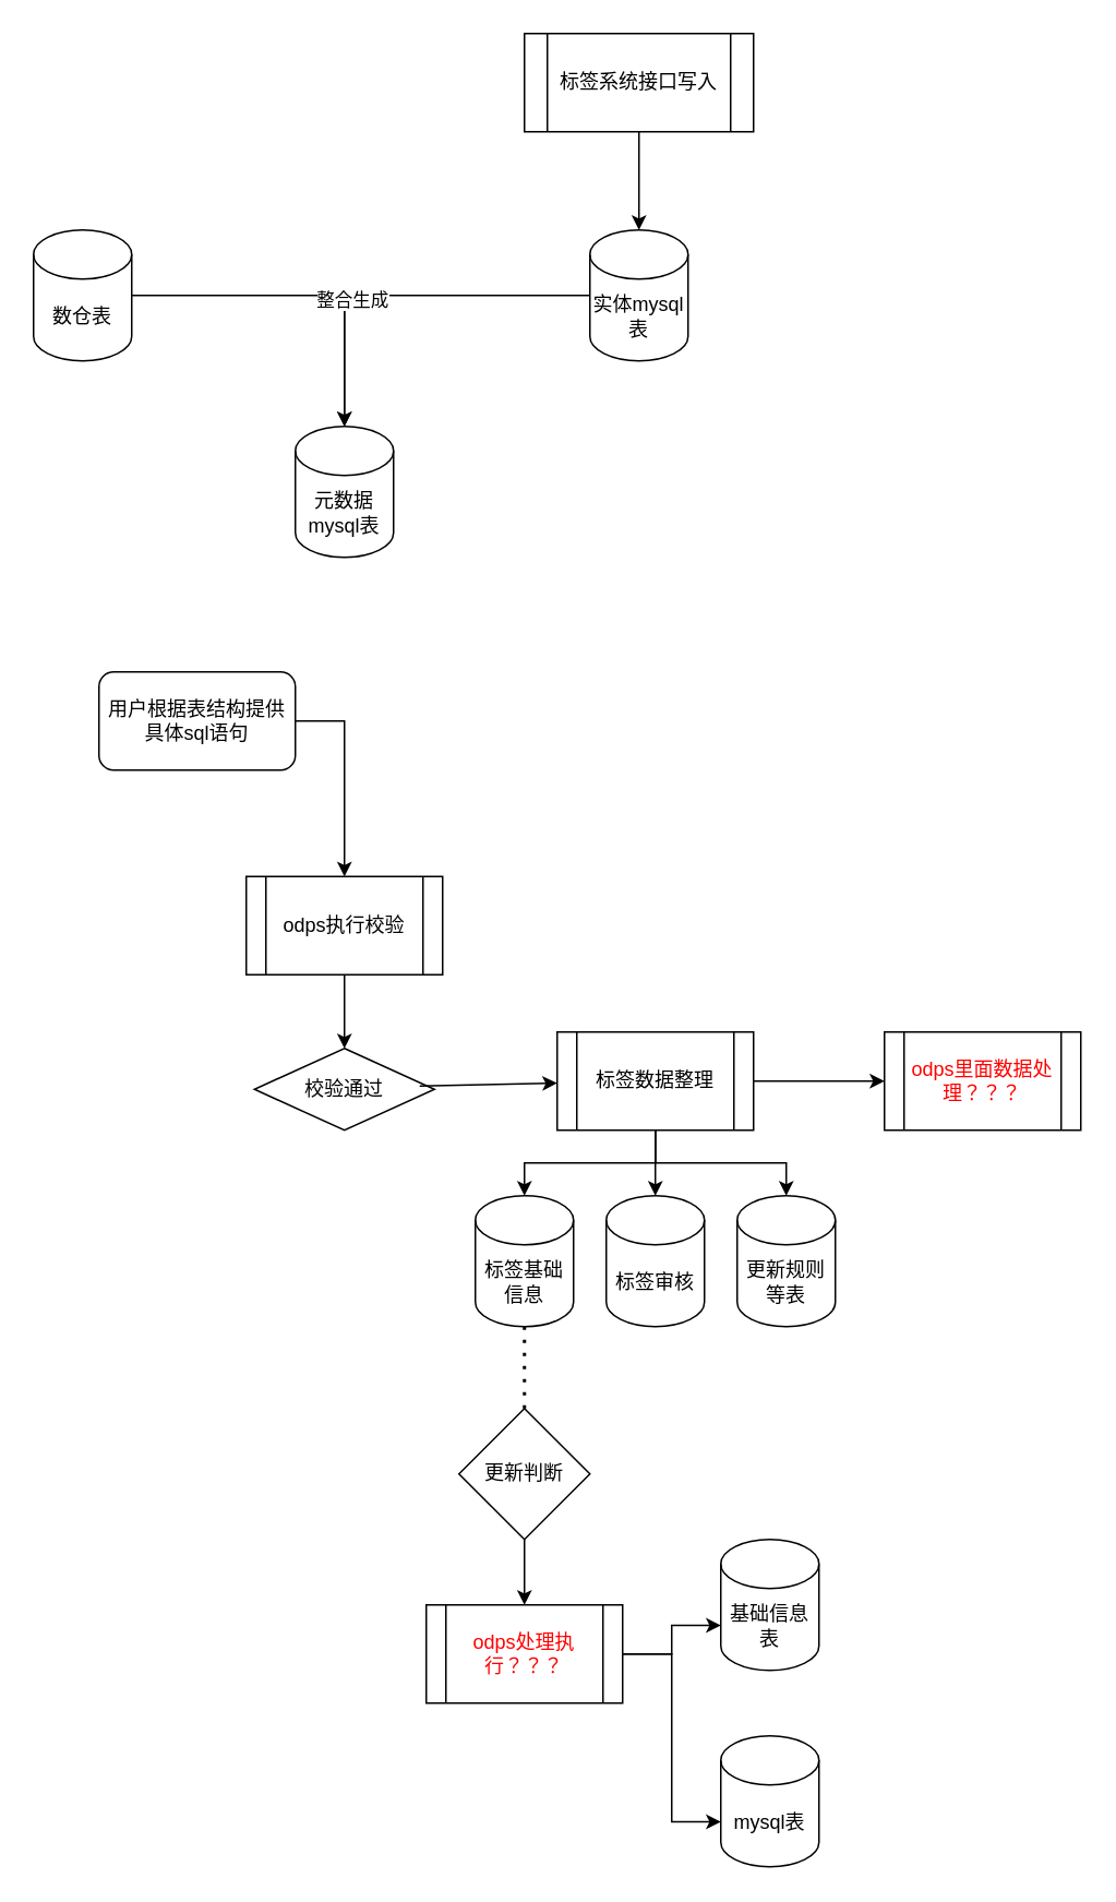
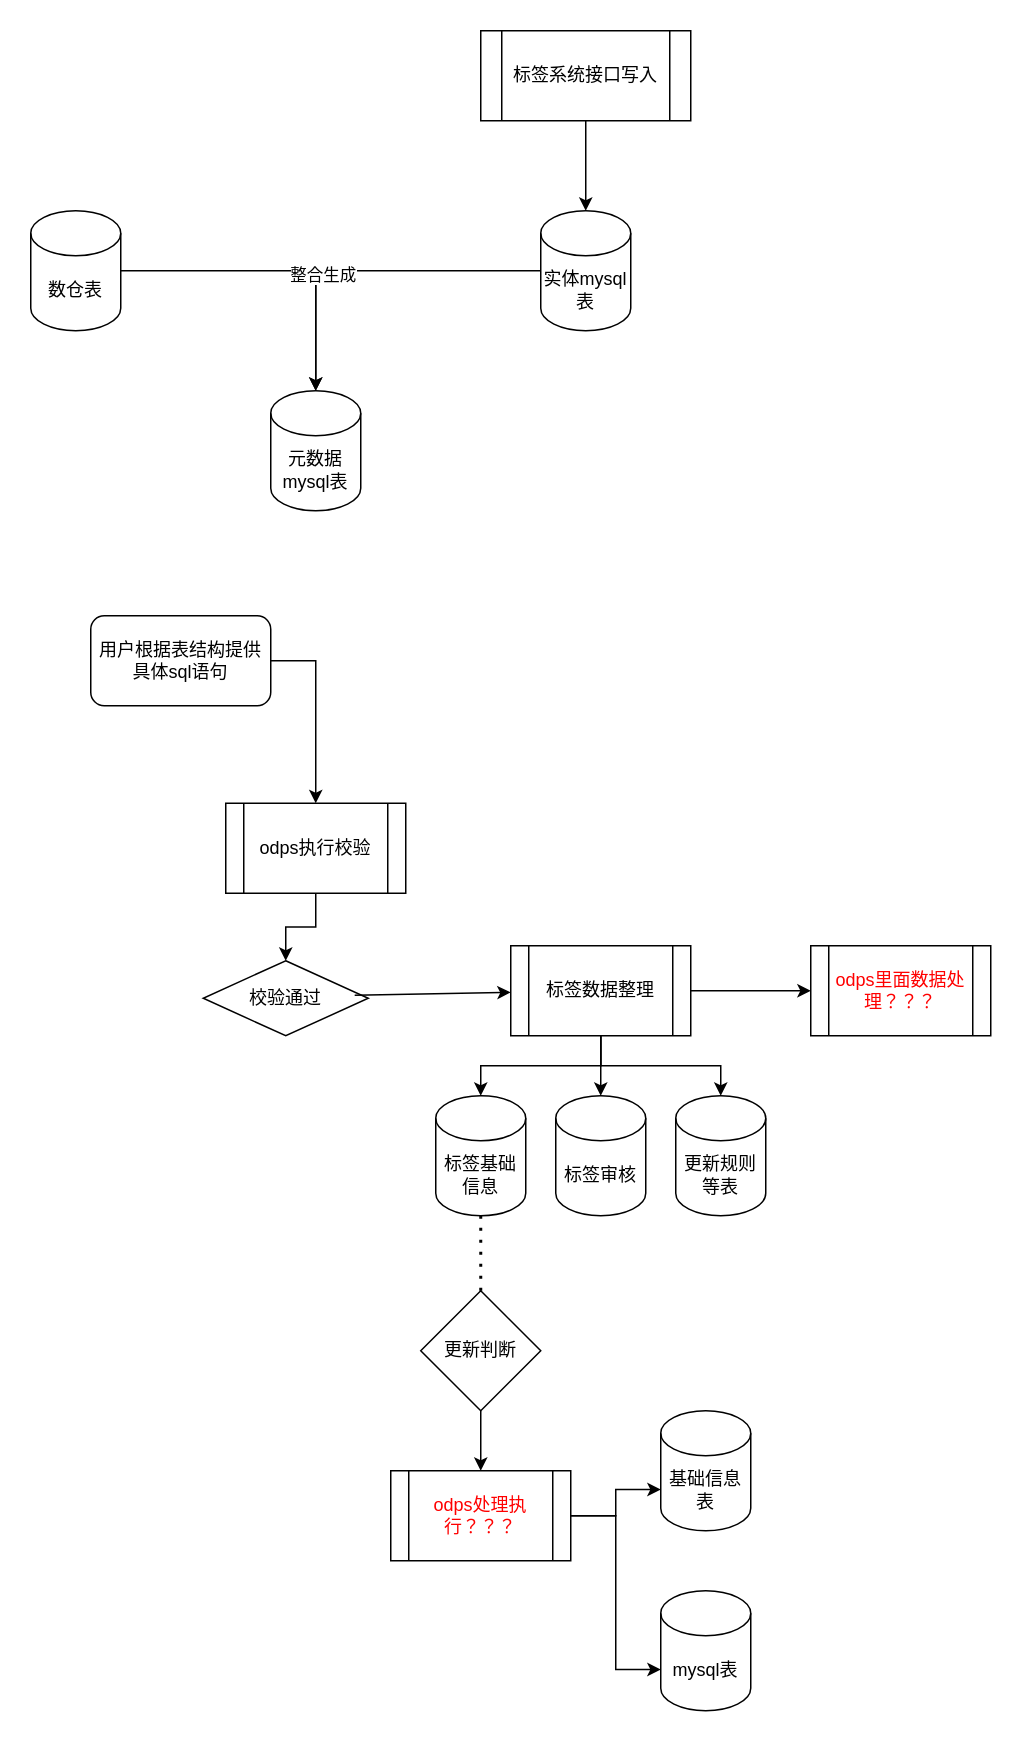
- <mxCell id="14" value="校验通过" style="rhombus;whiteSpace=wrap;html=1;" vertex="1" parent="1"><mxGeometry x="155" y="640" width="110" height="50" as="geometry" /></mxCell>
+ <mxCell id="14" value="校验通过" style="rhombus;whiteSpace=wrap;html=1;" vertex="1" parent="1"><mxGeometry x="135" y="640" width="110" height="50" as="geometry" /></mxCell>
